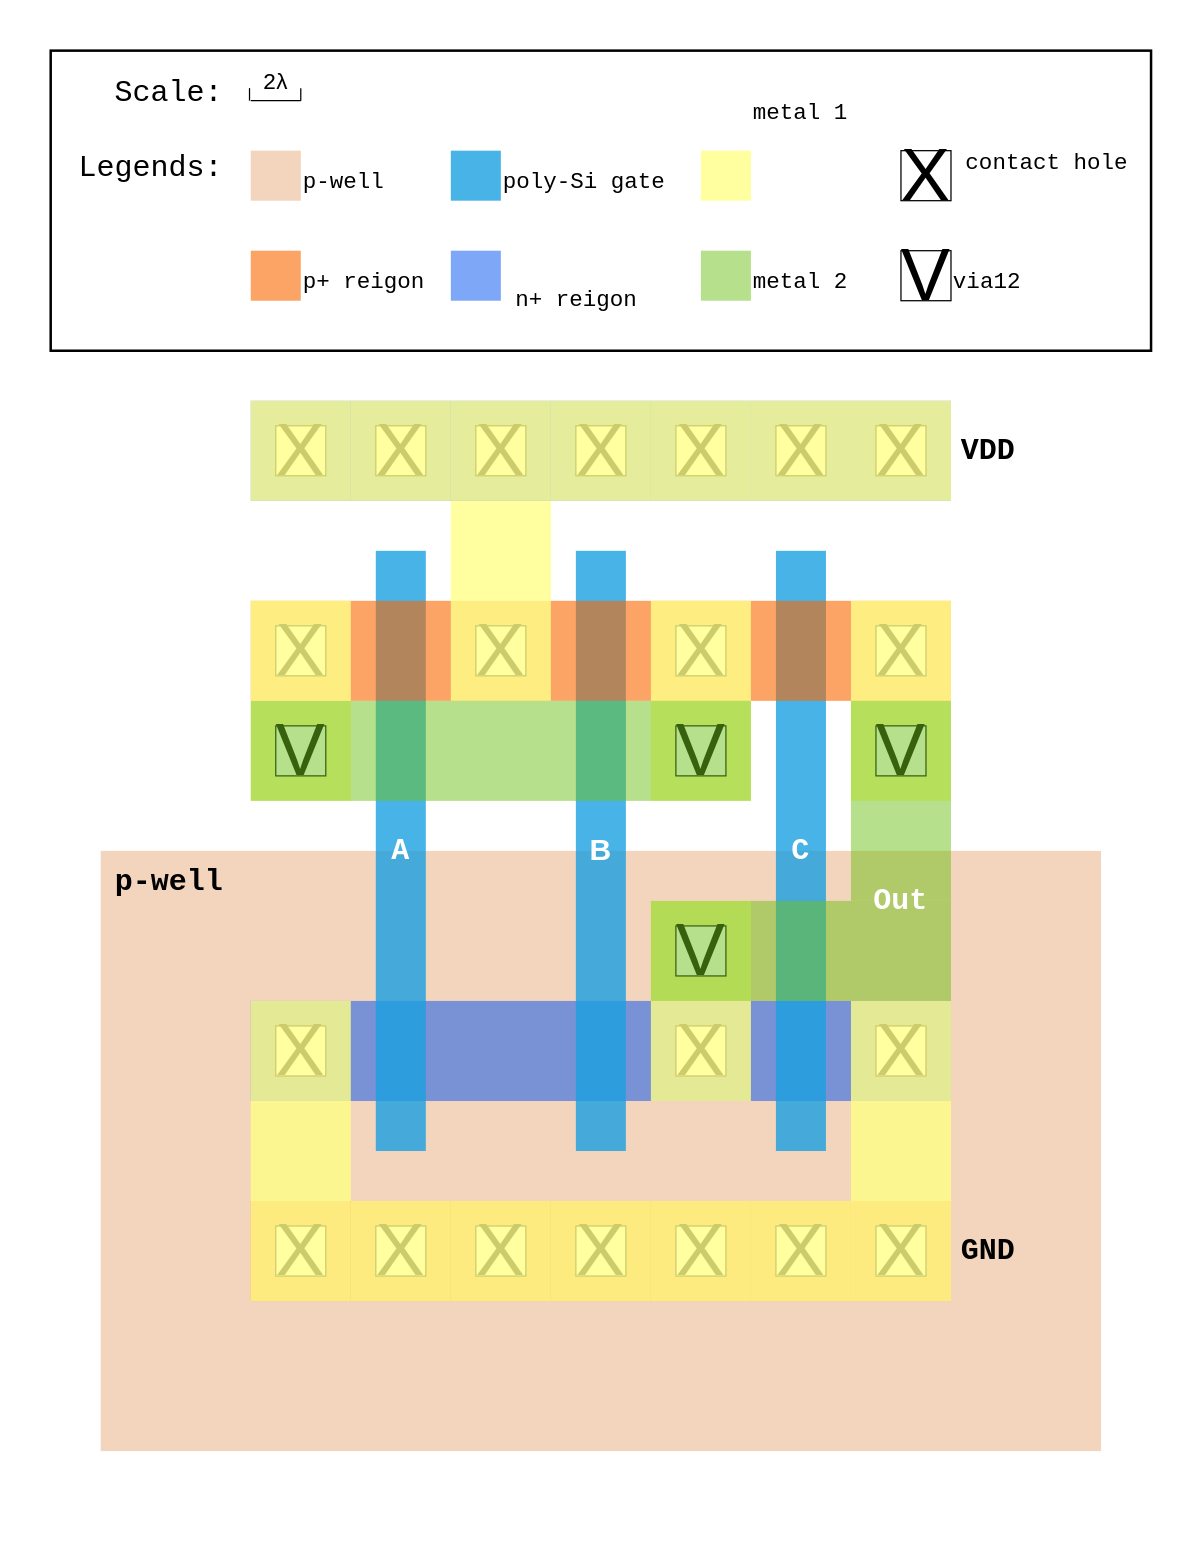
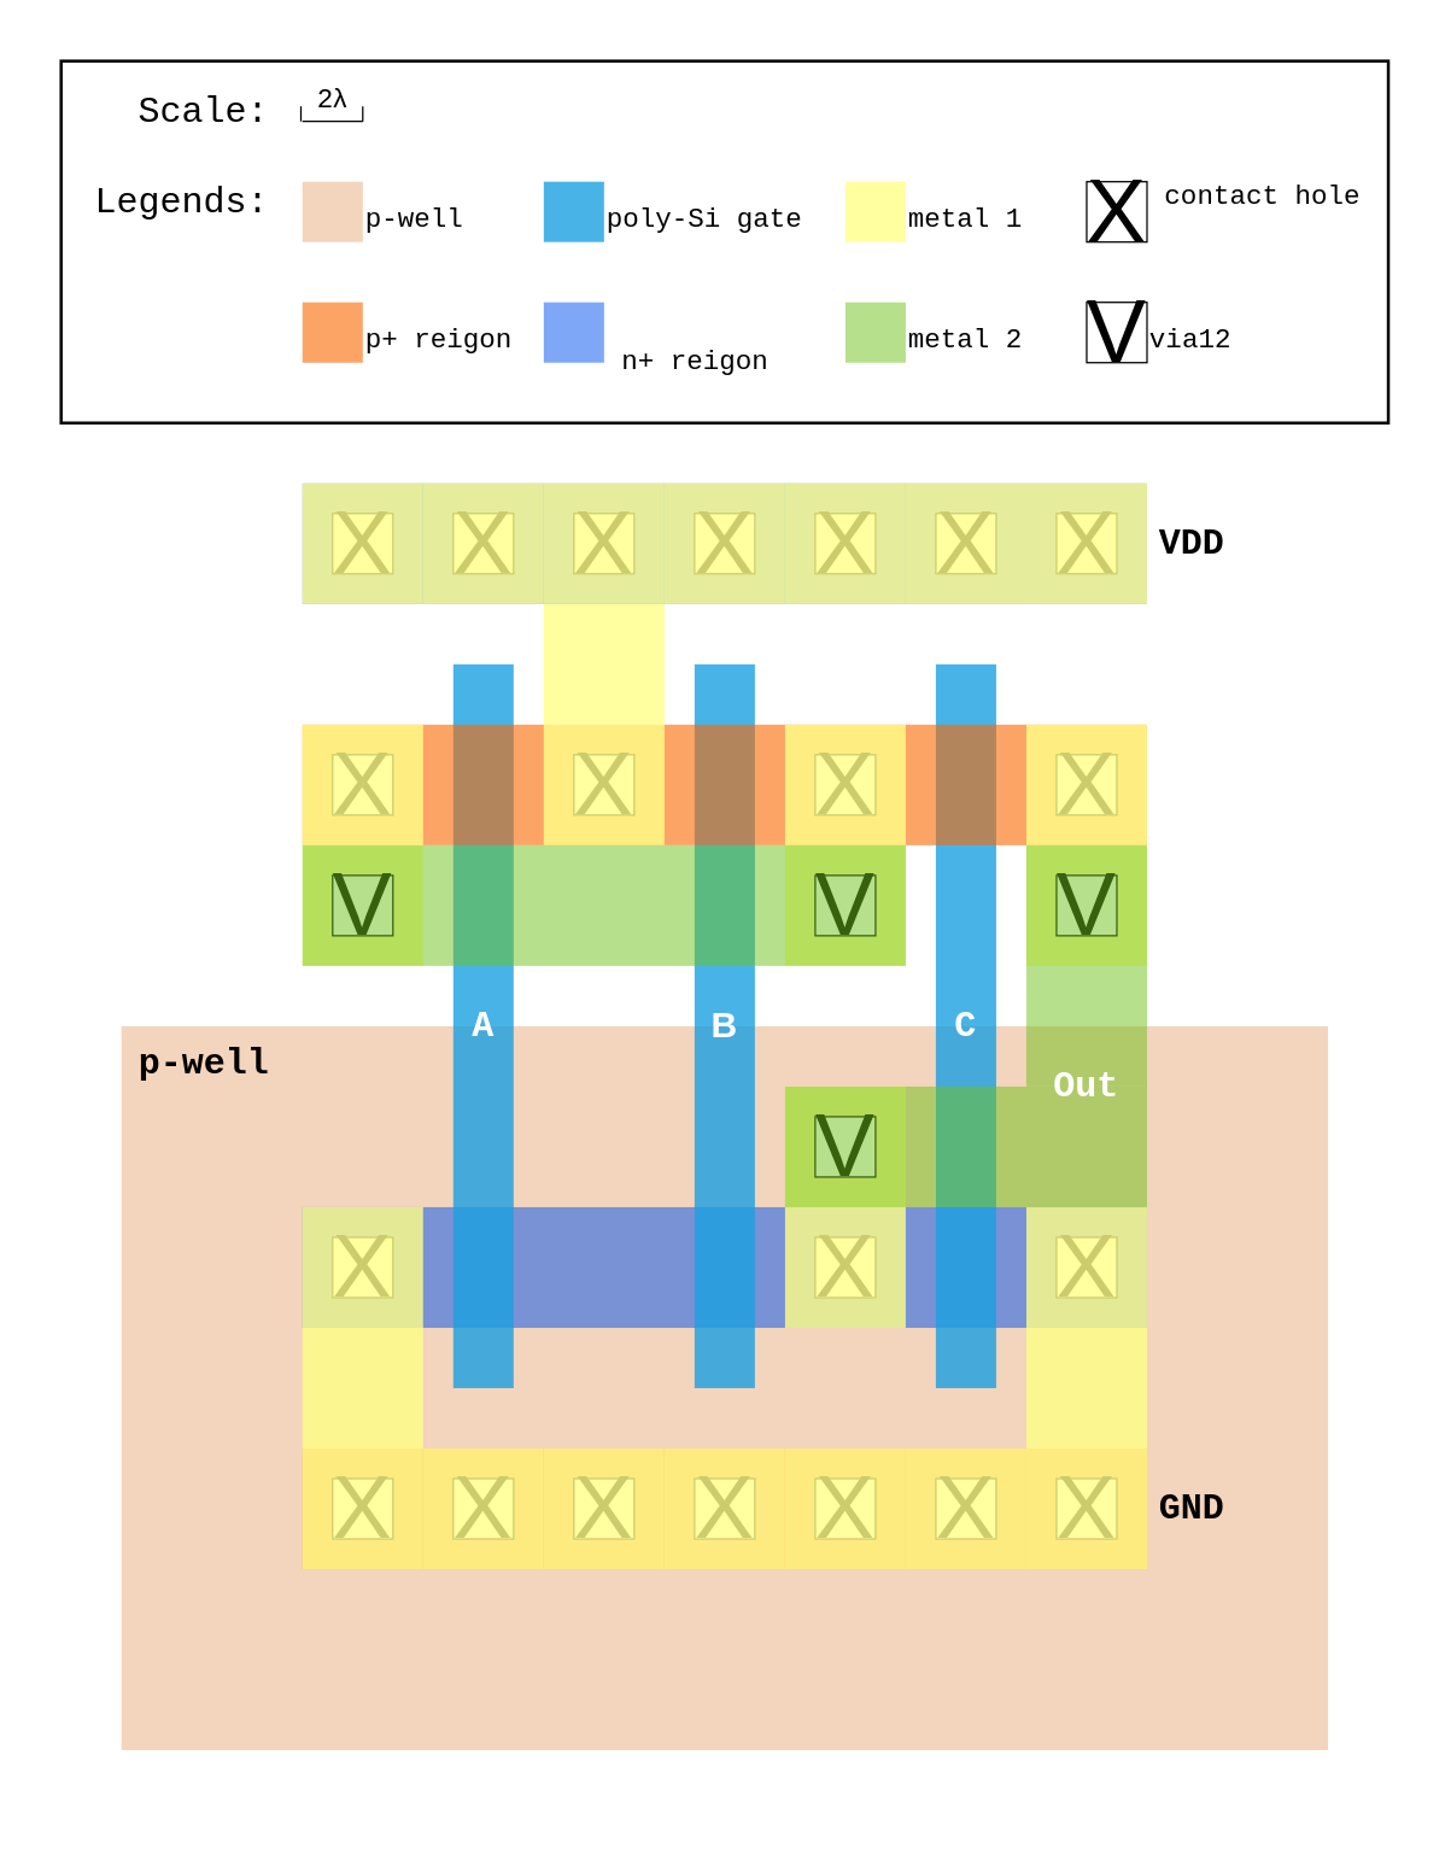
- <mxCell id="20" value="metal 1" style="text;html=1;strokeColor=none;fillColor=none;align=left;verticalAlign=middle;whiteSpace=wrap;rounded=0;fontFamily=Courier New;fontSize=18;fontColor=#000000;opacity=60;" vertex="1" parent="1"><mxGeometry x="600" y="75" width="100" height="30" as="geometry" /></mxCell>
+ <mxCell id="20" value="metal 1" style="text;html=1;strokeColor=none;fillColor=none;align=left;verticalAlign=middle;whiteSpace=wrap;rounded=0;fontFamily=Courier New;fontSize=18;fontColor=#000000;opacity=60;" vertex="1" parent="1"><mxGeometry x="600" y="130" width="100" height="30" as="geometry" /></mxCell>
